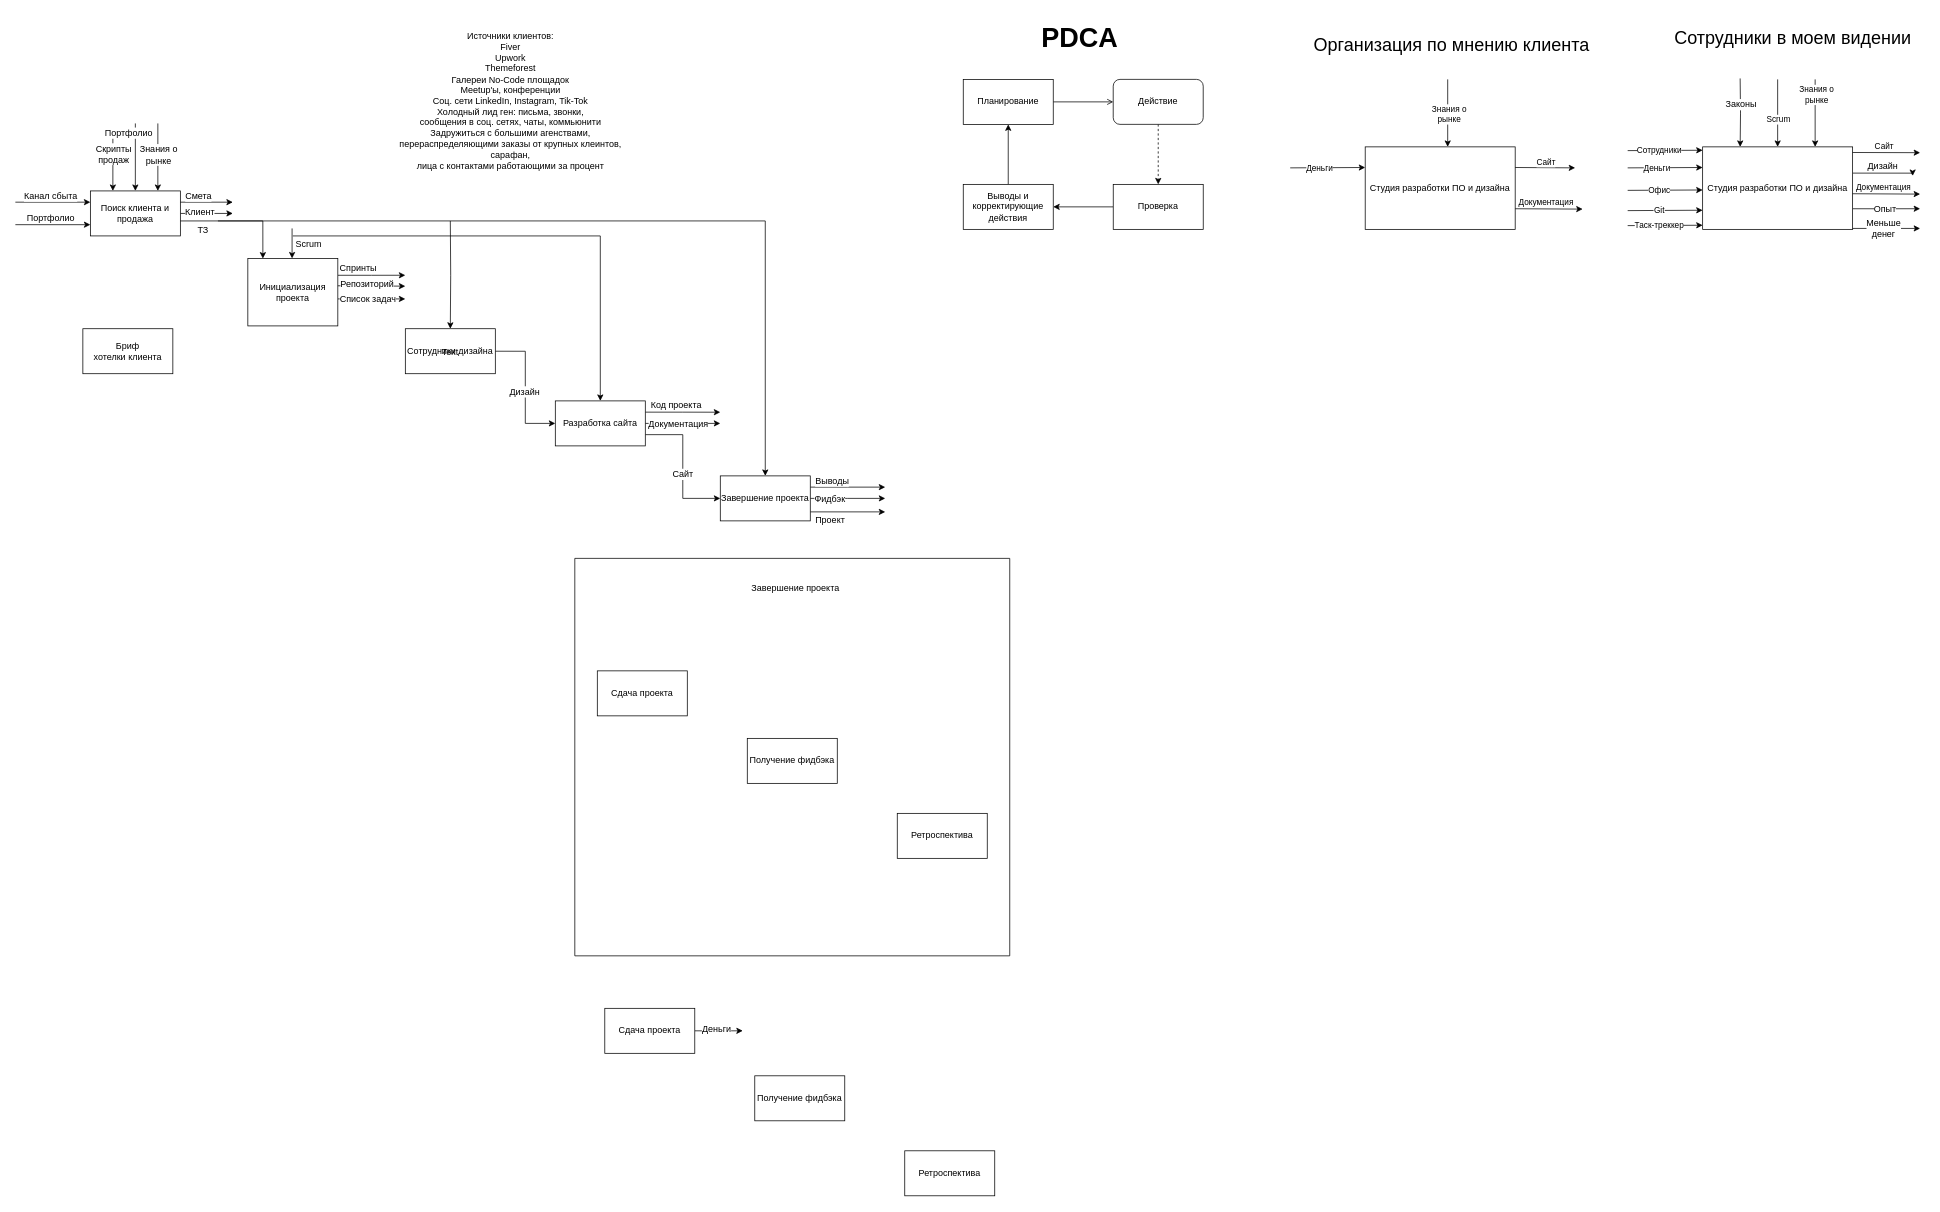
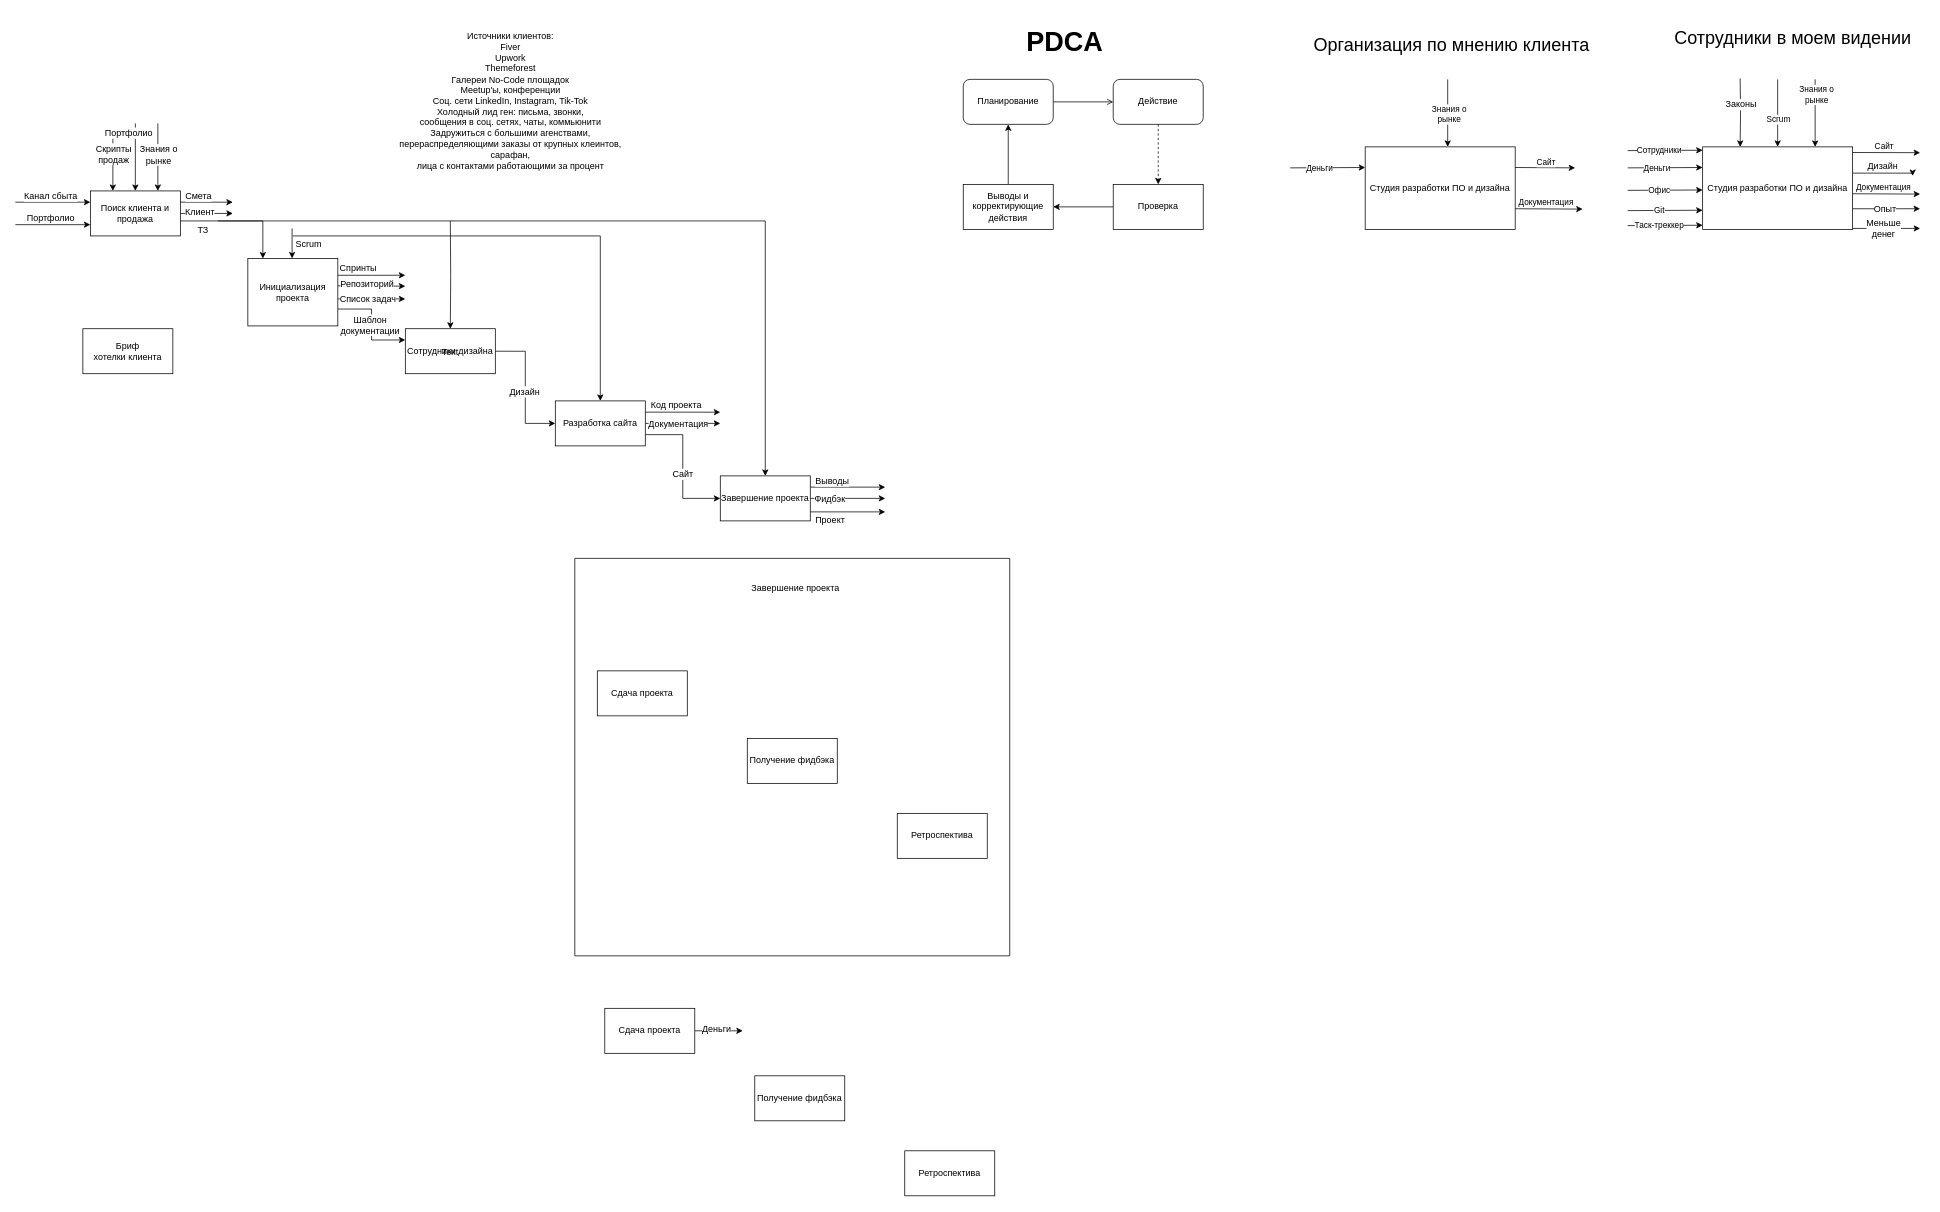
- <mxCell id="38" value="&lt;font style=&quot;font-size: 36px;&quot;&gt;&lt;b style=&quot;&quot;&gt;PDCA&lt;/b&gt;&lt;/font&gt;" style="text;html=1;align=center;verticalAlign=middle;resizable=0;points=[];autosize=1;strokeColor=none;fillColor=none;" parent="1" vertex="1"><mxGeometry x="1374" y="20.25" width="130" height="60" as="geometry" /></mxCell>
+ <mxCell id="38" value="&lt;font style=&quot;font-size: 36px;&quot;&gt;&lt;b style=&quot;&quot;&gt;PDCA&lt;/b&gt;&lt;/font&gt;" style="text;html=1;align=center;verticalAlign=middle;resizable=0;points=[];autosize=1;strokeColor=none;fillColor=none;" parent="1" vertex="1"><mxGeometry x="1354" y="25.25" width="130" height="60" as="geometry" /></mxCell>
- <mxCell id="31" value="Планирование" style="rounded=0;whiteSpace=wrap;html=1;" parent="1" vertex="1"><mxGeometry x="1284" y="105.25" width="120" height="60" as="geometry" /></mxCell>
+ <mxCell id="31" value="Планирование" style="whiteSpace=wrap;html=1;rounded=1;" parent="1" vertex="1"><mxGeometry x="1284" y="105.25" width="120" height="60" as="geometry" /></mxCell>
+ <mxCell id="5" style="edgeStyle=orthogonalEdgeStyle;rounded=0;orthogonalLoop=1;jettySize=auto;html=1;entryX=0;entryY=0.25;entryDx=0;entryDy=0;fontSize=12;exitX=1;exitY=0.75;exitDx=0;exitDy=0;" parent="1" source="11" target="15" edge="1"><mxGeometry relative="1" as="geometry" /></mxCell>
+ <mxCell id="6" value="Шаблон &lt;br&gt;документации" style="edgeLabel;html=1;align=center;verticalAlign=middle;resizable=0;points=[];fontSize=12;" parent="5" vertex="1" connectable="0"><mxGeometry x="-0.491" y="-1" relative="1" as="geometry"><mxPoint x="9" y="20" as="offset" /></mxGeometry></mxCell>
